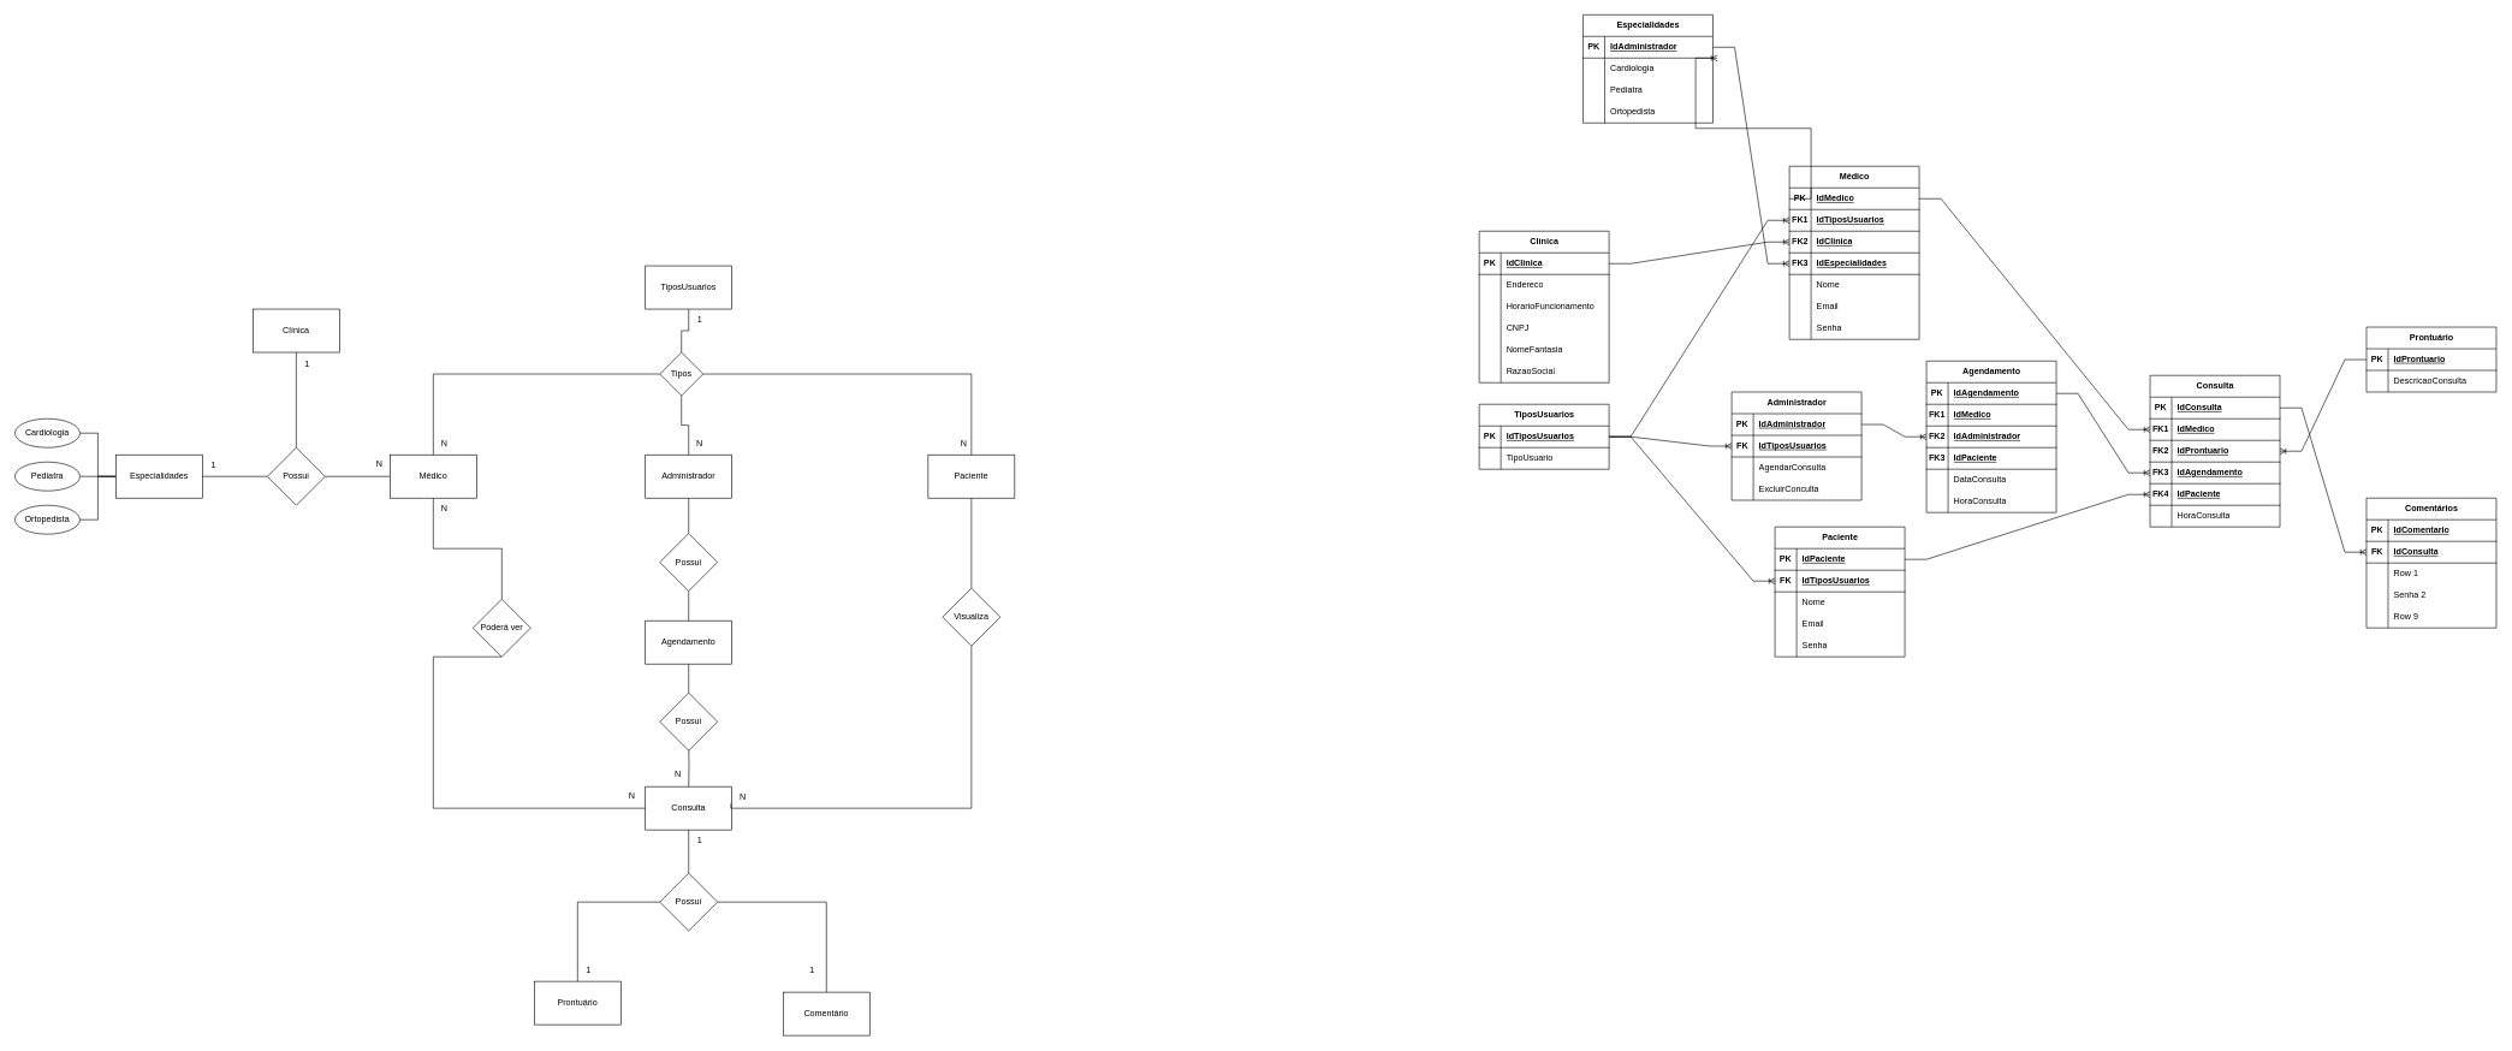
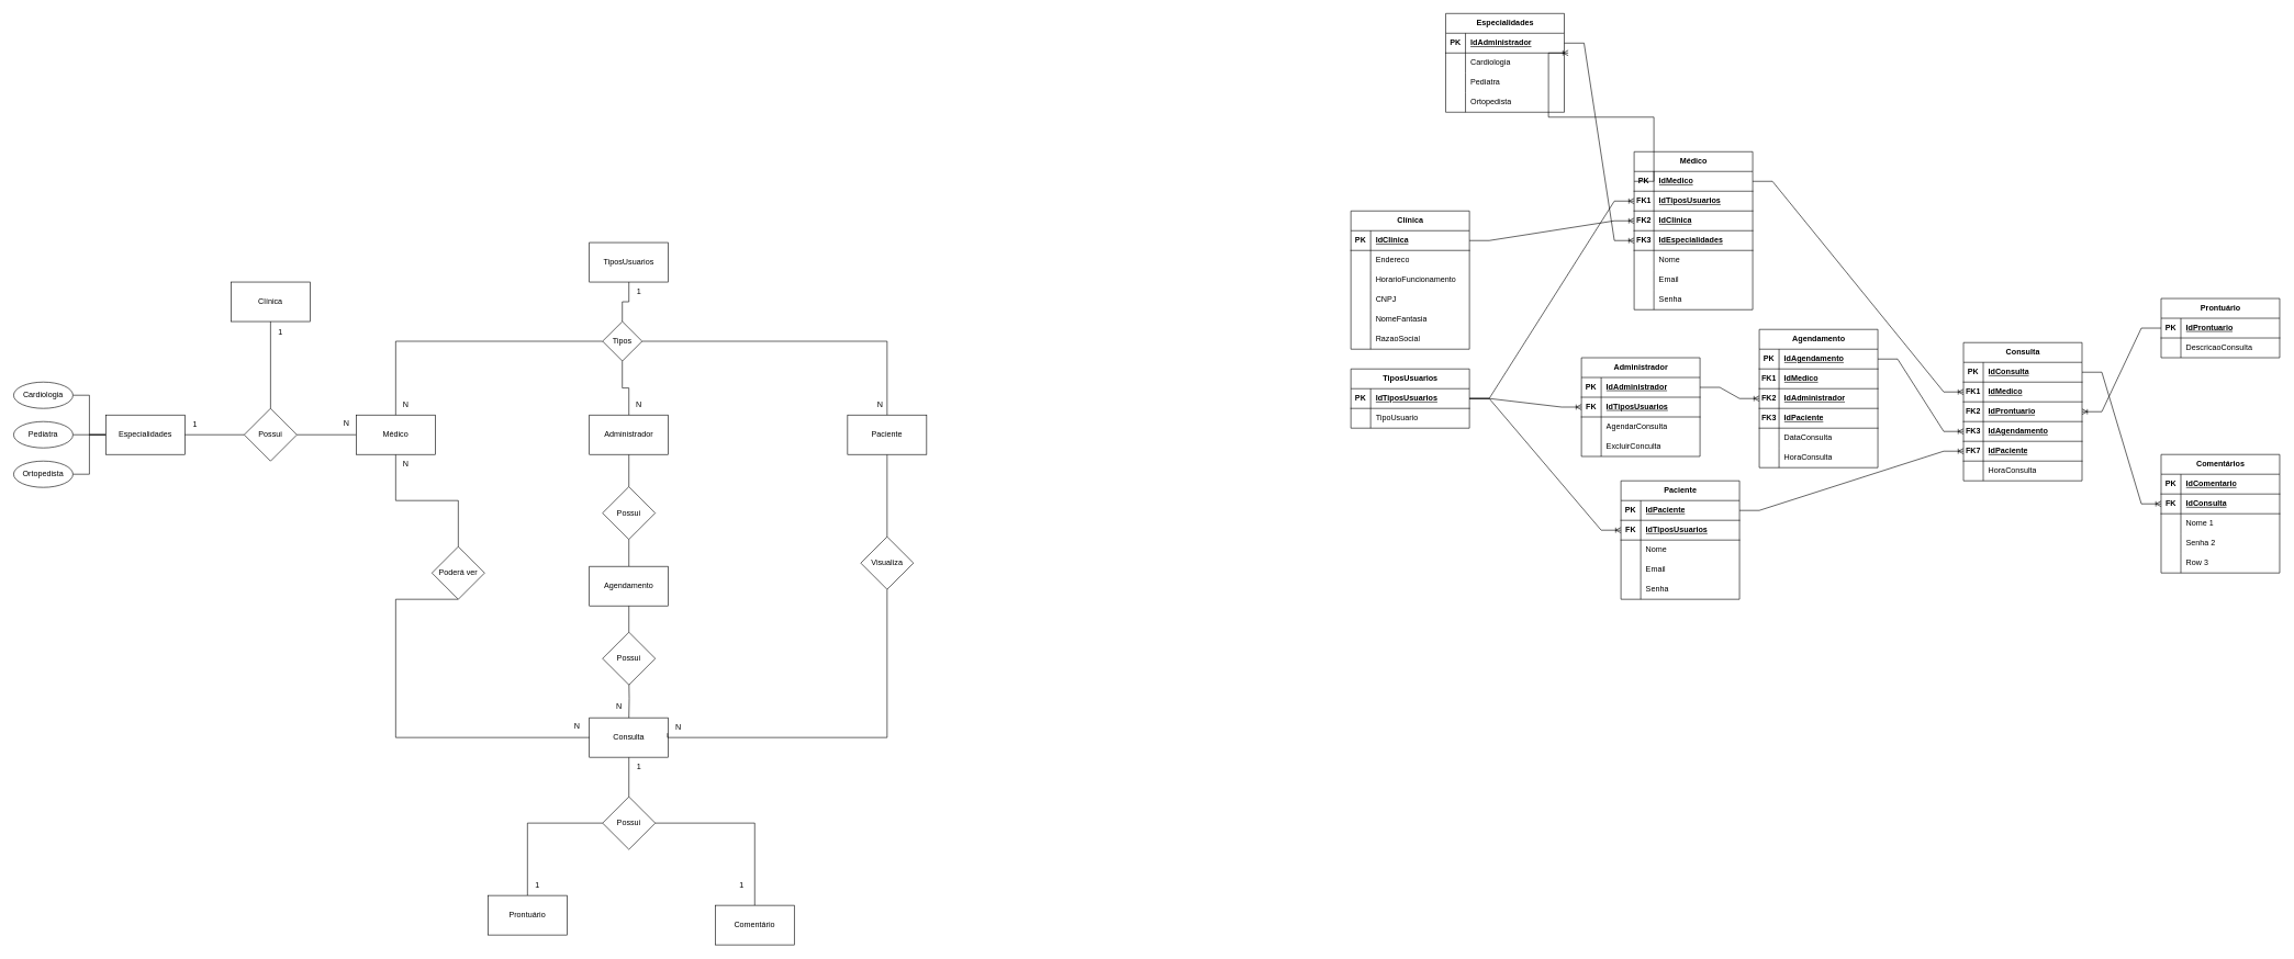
- <mxCell id="96" value="FK4" style="shape=partialRectangle;connectable=0;fillColor=none;top=0;left=0;bottom=0;right=0;fontStyle=1;overflow=hidden;whiteSpace=wrap;html=1;" vertex="1" parent="95"><mxGeometry width="30" height="30" as="geometry"><mxRectangle width="30" height="30" as="alternateBounds" /></mxGeometry></mxCell>
+ <mxCell id="96" value="FK7" style="shape=partialRectangle;connectable=0;fillColor=none;top=0;left=0;bottom=0;right=0;fontStyle=1;overflow=hidden;whiteSpace=wrap;html=1;" vertex="1" parent="95"><mxGeometry width="30" height="30" as="geometry"><mxRectangle width="30" height="30" as="alternateBounds" /></mxGeometry></mxCell>
- <mxCell id="199" value="Row 1" style="shape=partialRectangle;connectable=0;fillColor=none;top=0;left=0;bottom=0;right=0;align=left;spacingLeft=6;overflow=hidden;whiteSpace=wrap;html=1;" vertex="1" parent="197"><mxGeometry x="30" width="150" height="30" as="geometry"><mxRectangle width="150" height="30" as="alternateBounds" /></mxGeometry></mxCell>
+ <mxCell id="199" value="Nome 1" style="shape=partialRectangle;connectable=0;fillColor=none;top=0;left=0;bottom=0;right=0;align=left;spacingLeft=6;overflow=hidden;whiteSpace=wrap;html=1;" vertex="1" parent="197"><mxGeometry x="30" width="150" height="30" as="geometry"><mxRectangle width="150" height="30" as="alternateBounds" /></mxGeometry></mxCell>
- <mxCell id="205" value="Row 9" style="shape=partialRectangle;connectable=0;fillColor=none;top=0;left=0;bottom=0;right=0;align=left;spacingLeft=6;overflow=hidden;whiteSpace=wrap;html=1;" vertex="1" parent="203"><mxGeometry x="30" width="150" height="30" as="geometry"><mxRectangle width="150" height="30" as="alternateBounds" /></mxGeometry></mxCell>
+ <mxCell id="205" value="Row 3" style="shape=partialRectangle;connectable=0;fillColor=none;top=0;left=0;bottom=0;right=0;align=left;spacingLeft=6;overflow=hidden;whiteSpace=wrap;html=1;" vertex="1" parent="203"><mxGeometry x="30" width="150" height="30" as="geometry"><mxRectangle width="150" height="30" as="alternateBounds" /></mxGeometry></mxCell>
